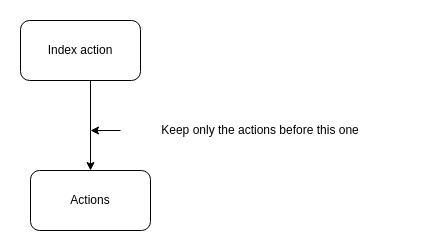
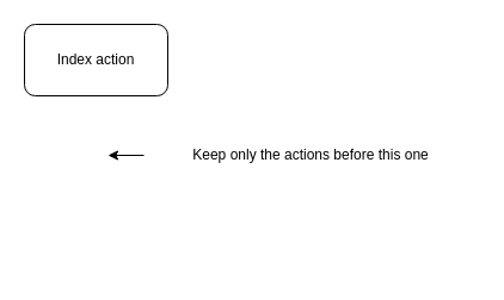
- <mxCell id="2" style="edgeStyle=orthogonalEdgeStyle;rounded=0;orthogonalLoop=1;jettySize=auto;html=1;exitX=0.5;exitY=1;exitDx=0;exitDy=0;entryX=0.5;entryY=0;entryDx=0;entryDy=0;" edge="1" parent="1" source="3" target="4"><mxGeometry relative="1" as="geometry"><Array as="points"><mxPoint x="90" y="130" /><mxPoint x="90" y="130" /></Array></mxGeometry></mxCell>
- <mxCell id="4" value="Actions" style="rounded=1;whiteSpace=wrap;html=1;" vertex="1" parent="1"><mxGeometry x="30" y="170" width="120" height="60" as="geometry" /></mxCell>
